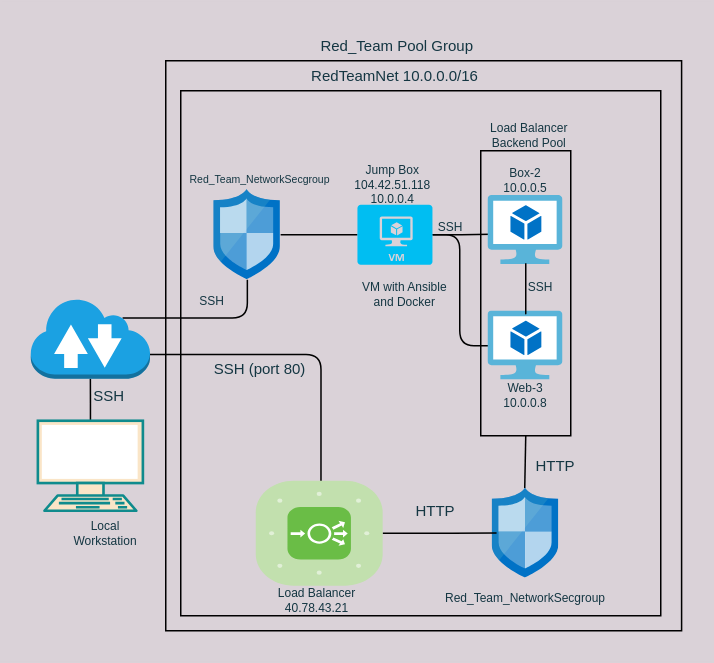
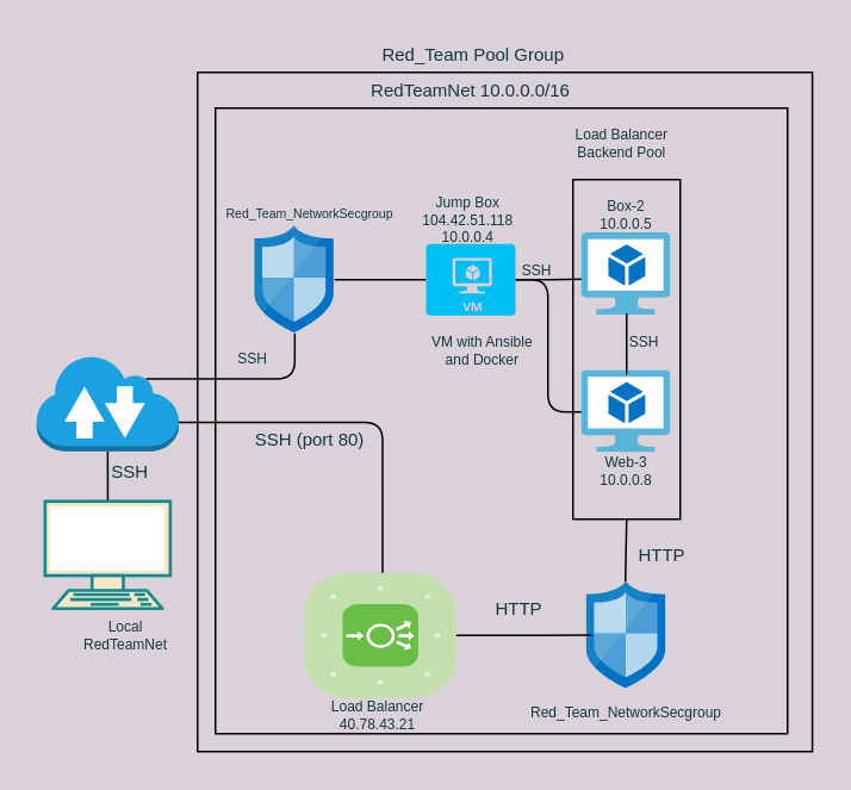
- <mxCell id="28" value="Load Balancer Backend Pool" style="text;html=1;strokeColor=none;fillColor=none;align=center;verticalAlign=middle;whiteSpace=wrap;rounded=0;sketch=0;fontSize=8;fontColor=#143642;" vertex="1" parent="1"><mxGeometry x="320" y="80" width="65" height="20" as="geometry" /></mxCell>
+ <mxCell id="28" value="Load Balancer Backend Pool" style="text;html=1;strokeColor=none;fillColor=none;align=center;verticalAlign=middle;whiteSpace=wrap;rounded=0;sketch=0;fontSize=8;fontColor=#143642;" vertex="1" parent="1"><mxGeometry x="315" y="70" width="65" height="20" as="geometry" /></mxCell>
- <mxCell id="39" value="Local Workstation" style="text;html=1;strokeColor=none;fillColor=none;align=center;verticalAlign=middle;whiteSpace=wrap;rounded=0;sketch=0;fontSize=8;fontColor=#143642;" vertex="1" parent="1"><mxGeometry x="49.75" y="345" width="40" height="20" as="geometry" /></mxCell>
+ <mxCell id="39" value="Local RedTeamNet" style="text;html=1;strokeColor=none;fillColor=none;align=center;verticalAlign=middle;whiteSpace=wrap;rounded=0;sketch=0;fontSize=8;fontColor=#143642;" vertex="1" parent="1"><mxGeometry x="49.75" y="345" width="40" height="20" as="geometry" /></mxCell>
